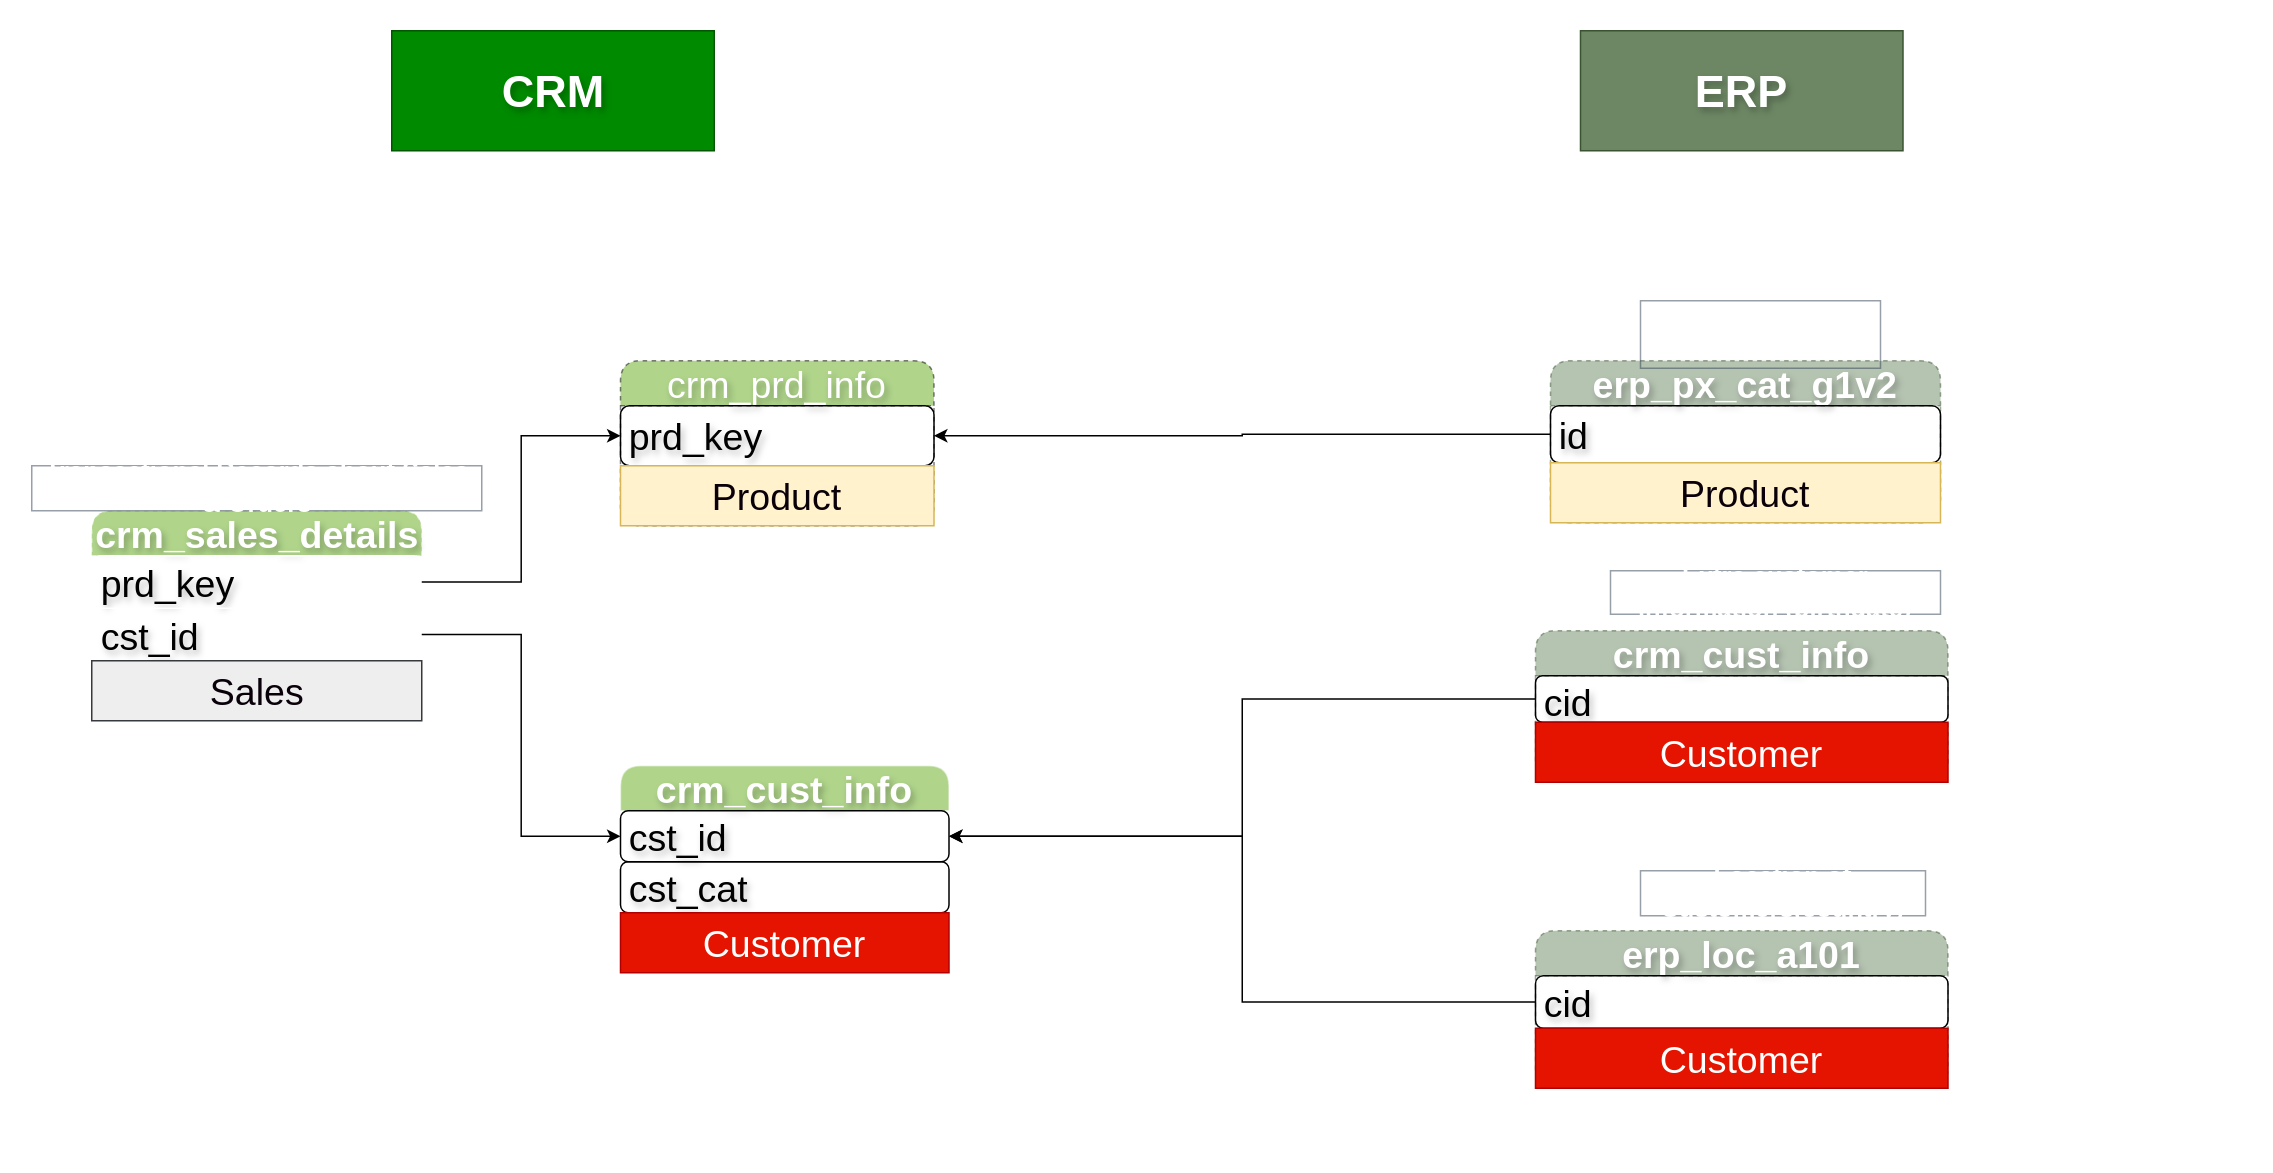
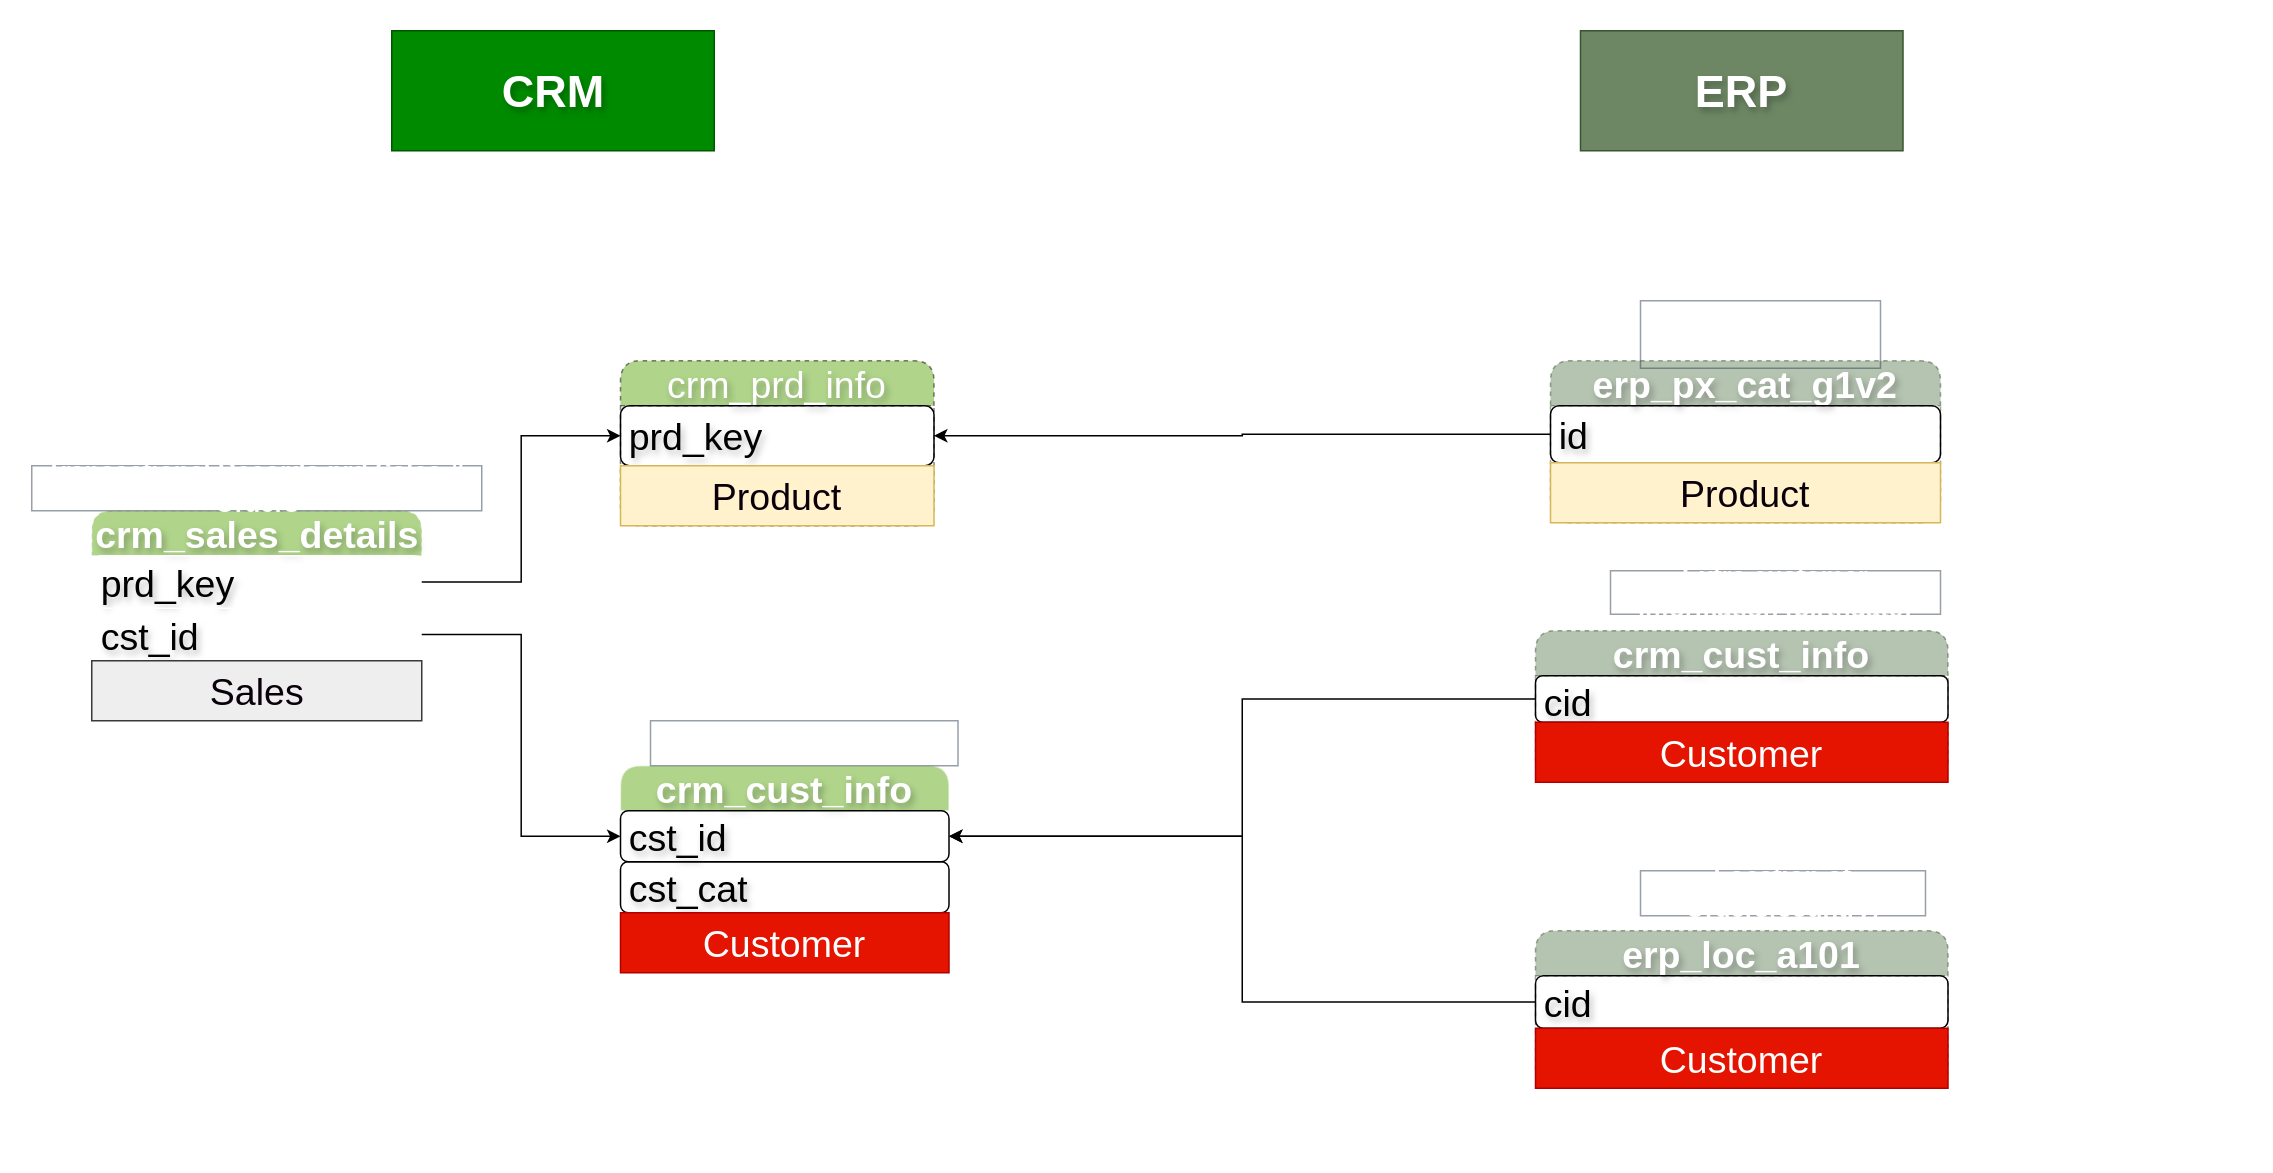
- <mxCell id="15" value="&lt;b&gt;&lt;font style=&quot;font-size: 17px;&quot;&gt;Transactional Records about Sales &amp;amp; Orders&lt;/font&gt;&lt;/b&gt;" style="text;html=1;align=center;verticalAlign=middle;whiteSpace=wrap;rounded=0;fillColor=none;fontColor=#ffffff;strokeColor=#314354;opacity=50;shadow=0;" parent="1" vertex="1"><mxGeometry x="20.5" y="310" width="300" height="30" as="geometry" /></mxCell>
+ <mxCell id="15" value="&lt;b&gt;&lt;font style=&quot;font-size: 17px;&quot;&gt;Transactional Records prd Sales &amp;amp; Orders&lt;/font&gt;&lt;/b&gt;" style="text;html=1;align=center;verticalAlign=middle;whiteSpace=wrap;rounded=0;fillColor=none;fontColor=#ffffff;strokeColor=#314354;opacity=50;shadow=0;" parent="1" vertex="1"><mxGeometry x="20.5" y="310" width="300" height="30" as="geometry" /></mxCell>
+ <mxCell id="10" value="&lt;font style=&quot;font-size: 17px;&quot;&gt;&lt;b style=&quot;&quot;&gt;Customer Information&lt;/b&gt;&lt;/font&gt;" style="text;html=1;align=center;verticalAlign=middle;whiteSpace=wrap;rounded=0;fillColor=none;fontColor=#ffffff;strokeColor=#314354;opacity=50;shadow=0;" parent="1" vertex="1"><mxGeometry x="433" y="480" width="205" height="30" as="geometry" /></mxCell>
- <mxCell id="27" value="&lt;font style=&quot;font-size: 17px;&quot;&gt;&lt;b style=&quot;&quot;&gt;Location of Customers(country)&lt;/b&gt;&lt;/font&gt;" style="text;html=1;align=center;verticalAlign=middle;whiteSpace=wrap;rounded=0;fillColor=none;fontColor=#ffffff;strokeColor=#314354;opacity=50;shadow=0;" parent="1" vertex="1"><mxGeometry x="1093" y="580" width="190" height="30" as="geometry" /></mxCell>
+ <mxCell id="27" value="&lt;font style=&quot;font-size: 17px;&quot;&gt;&lt;b style=&quot;&quot;&gt;Location of Orders(country)&lt;/b&gt;&lt;/font&gt;" style="text;html=1;align=center;verticalAlign=middle;whiteSpace=wrap;rounded=0;fillColor=none;fontColor=#ffffff;strokeColor=#314354;opacity=50;shadow=0;" parent="1" vertex="1"><mxGeometry x="1093" y="580" width="190" height="30" as="geometry" /></mxCell>
